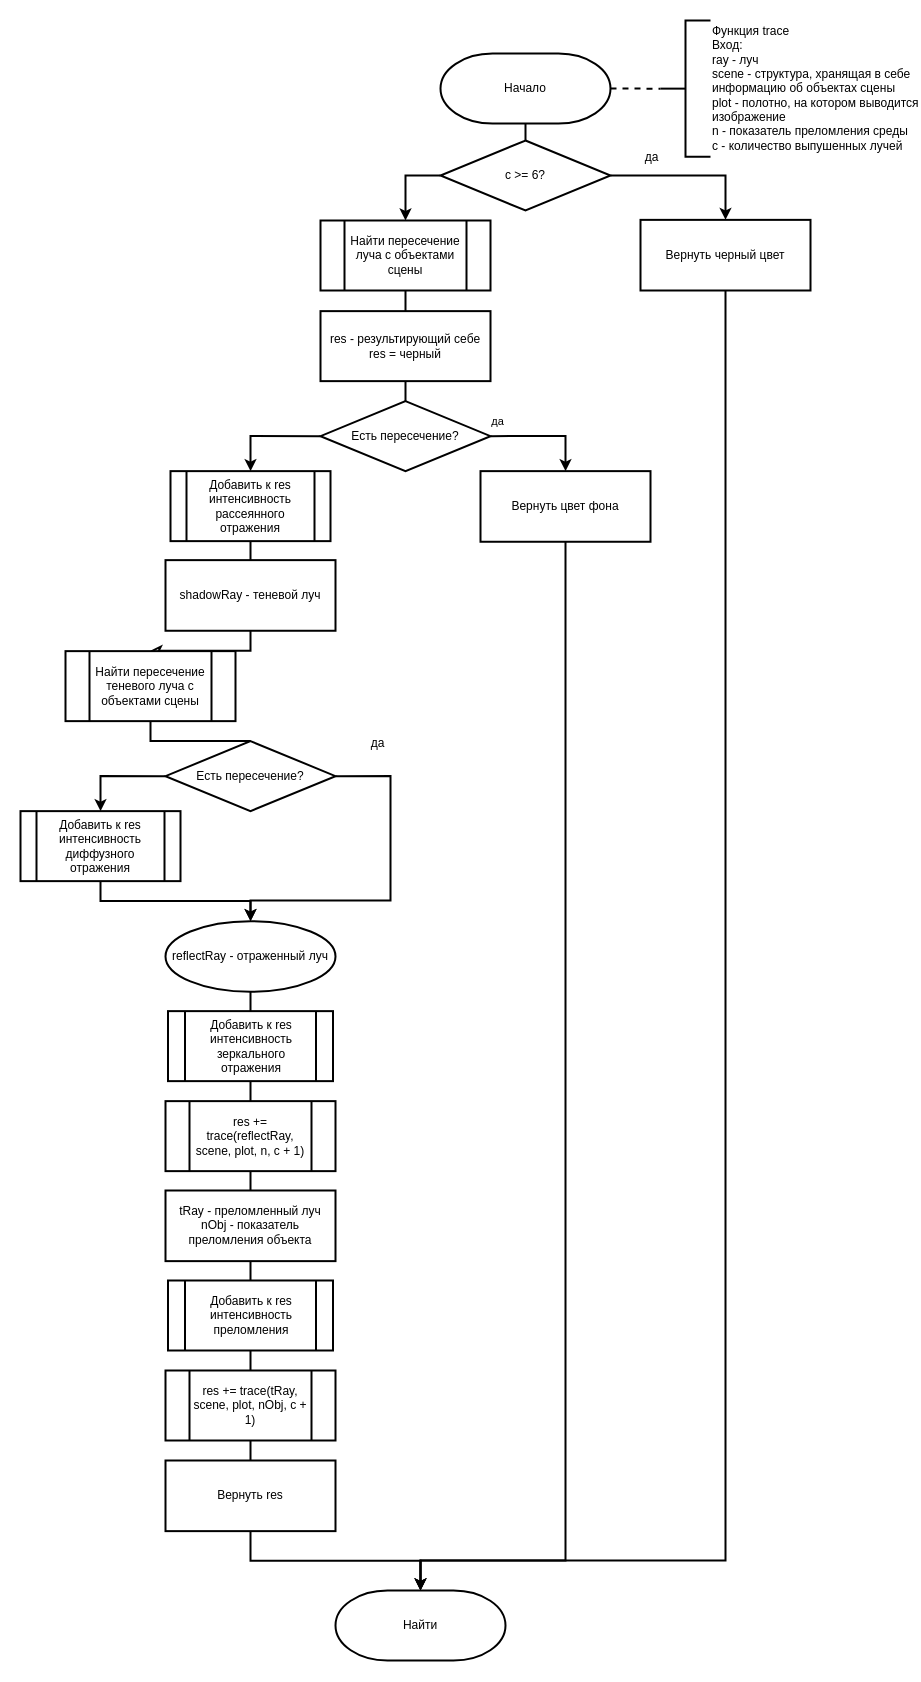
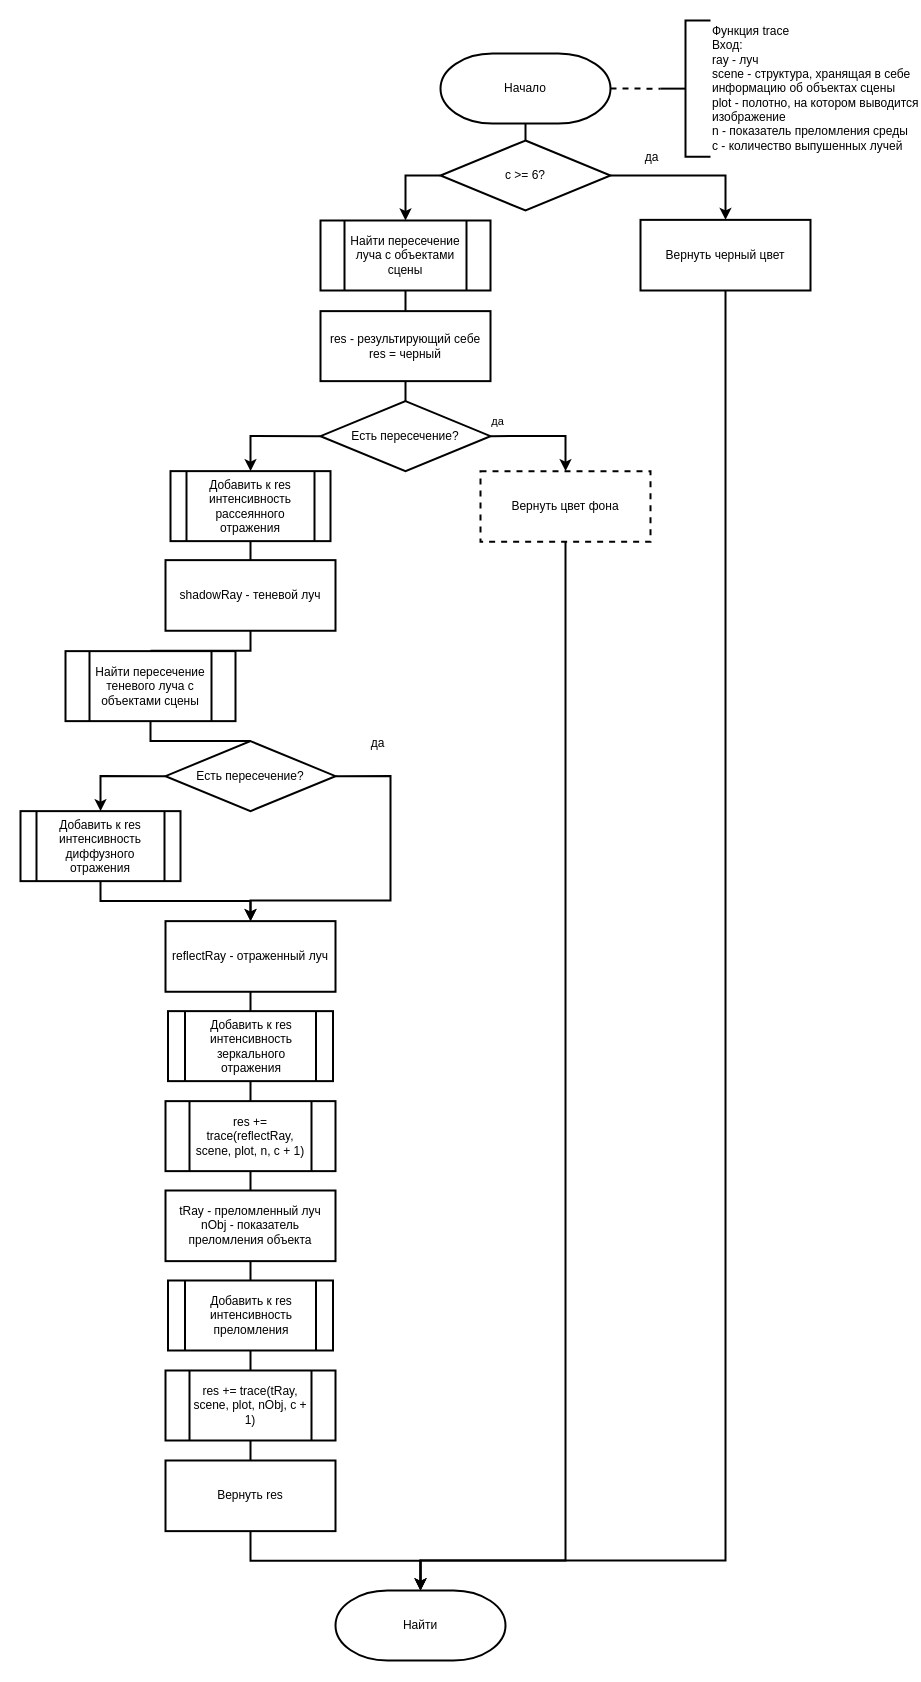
- <mxCell id="14" value="Вернуть цвет фона" style="rounded=0;whiteSpace=wrap;html=1;strokeWidth=2;" vertex="1" parent="1"><mxGeometry x="480" y="470.63" width="170" height="70.63" as="geometry" /></mxCell>
+ <mxCell id="14" value="Вернуть цвет фона" style="rounded=0;whiteSpace=wrap;html=1;strokeWidth=2;dashed=1;" vertex="1" parent="1"><mxGeometry x="480" y="470.63" width="170" height="70.63" as="geometry" /></mxCell>
- <mxCell id="23" style="edgeStyle=orthogonalEdgeStyle;rounded=0;orthogonalLoop=1;jettySize=auto;html=1;exitX=0.5;exitY=1;exitDx=0;exitDy=0;strokeWidth=2;fontSize=12;endArrow=classic;endFill=0;" edge="1" parent="1" source="24" target="26"><mxGeometry relative="1" as="geometry" /></mxCell>
+ <mxCell id="23" style="edgeStyle=orthogonalEdgeStyle;rounded=0;orthogonalLoop=1;jettySize=auto;html=1;exitX=0.5;exitY=1;exitDx=0;exitDy=0;strokeWidth=2;fontSize=12;endArrow=none;endFill=0;" edge="1" parent="1" source="24" target="26"><mxGeometry relative="1" as="geometry" /></mxCell>
- <mxCell id="30" value="reflectRay - отраженный луч" style="ellipse;whiteSpace=wrap;html=1;strokeWidth=2;" vertex="1" parent="1"><mxGeometry x="165" y="920.63" width="170" height="70.63" as="geometry" /></mxCell>
+ <mxCell id="30" value="reflectRay - отраженный луч" style="rounded=0;whiteSpace=wrap;html=1;strokeWidth=2;" vertex="1" parent="1"><mxGeometry x="165" y="920.63" width="170" height="70.63" as="geometry" /></mxCell>
